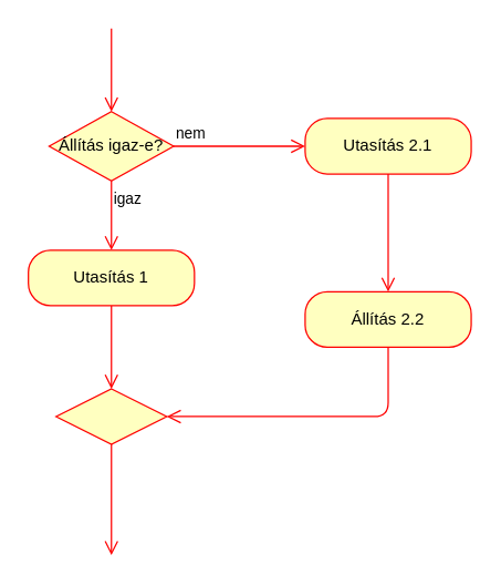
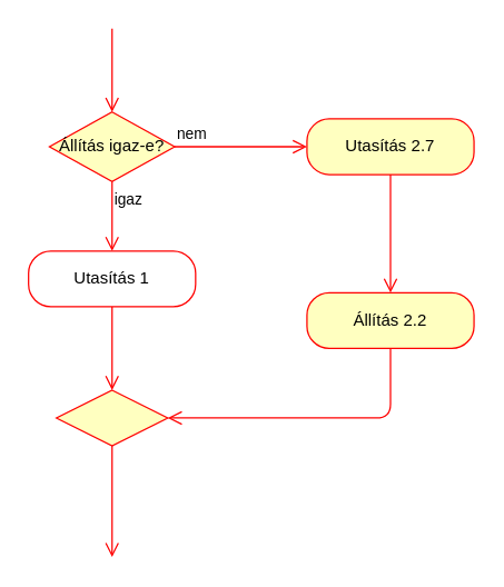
- <mxCell id="8" value="Utasítás 2.1" style="rounded=1;whiteSpace=wrap;html=1;arcSize=40;fontColor=#000000;fillColor=#ffffc0;strokeColor=#ff0000;" vertex="1" parent="1"><mxGeometry x="220" y="85" width="120" height="40" as="geometry" /></mxCell>
+ <mxCell id="8" value="Utasítás 2.7" style="rounded=1;whiteSpace=wrap;html=1;arcSize=40;fontColor=#000000;fillColor=#ffffc0;strokeColor=#ff0000;" vertex="1" parent="1"><mxGeometry x="220" y="85" width="120" height="40" as="geometry" /></mxCell>
- <mxCell id="6" value="Utasítás 1" style="rounded=1;whiteSpace=wrap;html=1;arcSize=40;fontColor=#000000;fillColor=#ffffc0;strokeColor=#ff0000;" vertex="1" parent="1"><mxGeometry x="20" y="180" width="120" height="40" as="geometry" /></mxCell>
+ <mxCell id="6" value="Utasítás 1" style="rounded=1;whiteSpace=wrap;html=1;arcSize=40;fontColor=#000000;fillColor=#ffffff;strokeColor=#ff0000;" vertex="1" parent="1"><mxGeometry x="20" y="180" width="120" height="40" as="geometry" /></mxCell>
